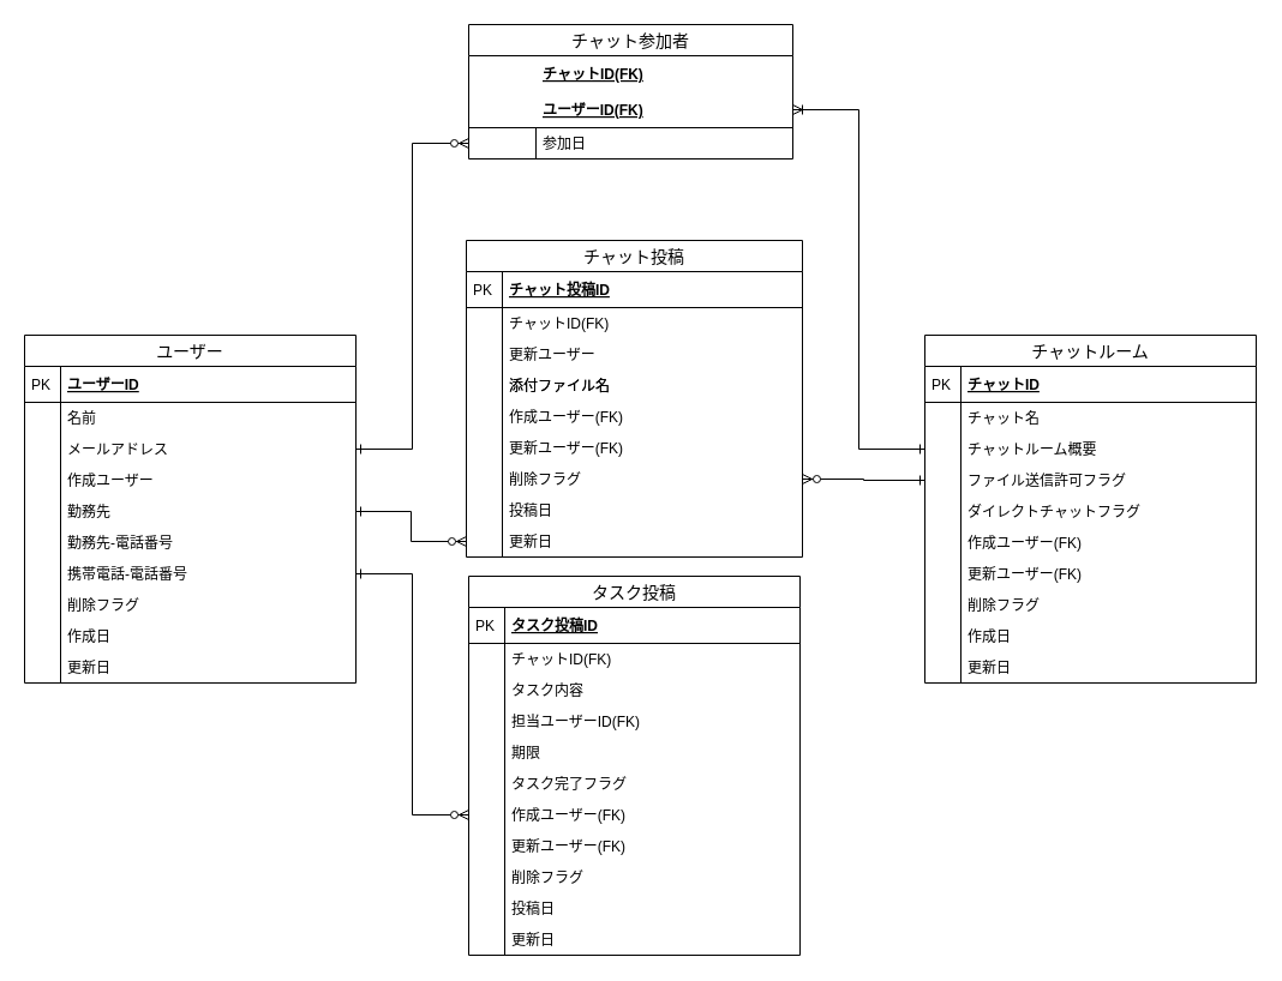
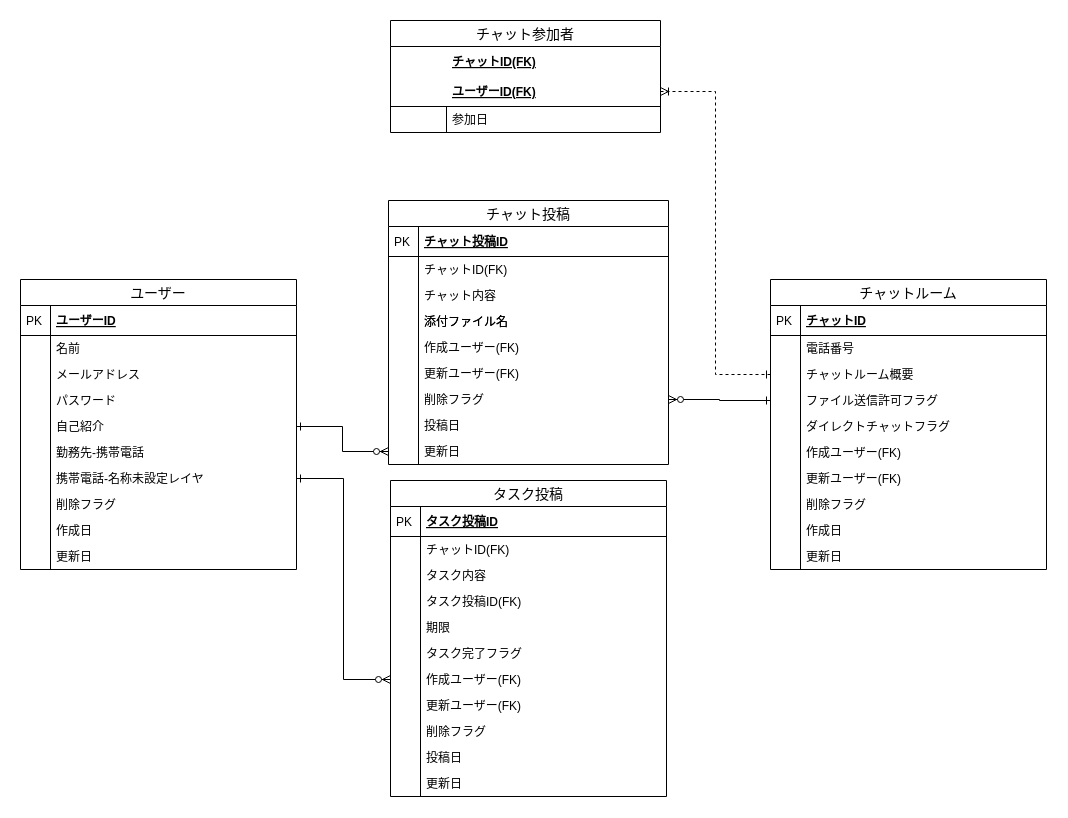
- <mxCell id="93" style="edgeStyle=orthogonalEdgeStyle;rounded=0;orthogonalLoop=1;jettySize=auto;html=1;exitX=0;exitY=0.5;exitDx=0;exitDy=0;entryX=1;entryY=0.5;entryDx=0;entryDy=0;startArrow=ERone;startFill=0;endArrow=ERoneToMany;endFill=0;fontSize=7;movable=1;resizable=1;rotatable=1;deletable=1;editable=1;connectable=1;" parent="3" source="30" target="96" edge="1"><mxGeometry relative="1" as="geometry"><mxPoint x="660" y="119" as="targetPoint" /></mxGeometry></mxCell>
+ <mxCell id="93" style="edgeStyle=orthogonalEdgeStyle;rounded=0;orthogonalLoop=1;jettySize=auto;html=1;exitX=0;exitY=0.5;exitDx=0;exitDy=0;entryX=1;entryY=0.5;entryDx=0;entryDy=0;startArrow=ERone;startFill=0;endArrow=ERoneToMany;endFill=0;fontSize=7;movable=1;resizable=1;rotatable=1;deletable=1;editable=1;connectable=1;dashed=1;" parent="3" source="30" target="96" edge="1"><mxGeometry relative="1" as="geometry"><mxPoint x="660" y="119" as="targetPoint" /></mxGeometry></mxCell>
- <mxCell id="90" style="edgeStyle=orthogonalEdgeStyle;rounded=0;orthogonalLoop=1;jettySize=auto;html=1;exitX=1;exitY=0.5;exitDx=0;exitDy=0;entryX=0;entryY=0.5;entryDx=0;entryDy=0;startArrow=ERone;startFill=0;endArrow=ERzeroToMany;endFill=1;fontSize=7;" parent="3" source="9" target="97" edge="1"><mxGeometry relative="1" as="geometry"><mxPoint x="390" y="119" as="targetPoint" /></mxGeometry></mxCell>
- <mxCell id="51" value="更新ユーザー" style="shape=partialRectangle;top=0;left=0;right=0;bottom=0;align=left;verticalAlign=top;fillColor=none;spacingLeft=34;spacingRight=4;overflow=hidden;rotatable=0;points=[[0,0.5],[1,0.5]];portConstraint=eastwest;dropTarget=0;fontSize=12;" parent="46" vertex="1"><mxGeometry y="82" width="280" height="26" as="geometry" /></mxCell>
+ <mxCell id="51" value="チャット内容" style="shape=partialRectangle;top=0;left=0;right=0;bottom=0;align=left;verticalAlign=top;fillColor=none;spacingLeft=34;spacingRight=4;overflow=hidden;rotatable=0;points=[[0,0.5],[1,0.5]];portConstraint=eastwest;dropTarget=0;fontSize=12;" parent="46" vertex="1"><mxGeometry y="82" width="280" height="26" as="geometry" /></mxCell>
- <mxCell id="28" value="チャット名" style="shape=partialRectangle;top=0;left=0;right=0;bottom=0;align=left;verticalAlign=top;fillColor=none;spacingLeft=34;spacingRight=4;overflow=hidden;rotatable=0;points=[[0,0.5],[1,0.5]];portConstraint=eastwest;dropTarget=0;fontSize=12;" parent="25" vertex="1"><mxGeometry y="56" width="276" height="26" as="geometry" /></mxCell>
+ <mxCell id="28" value="電話番号" style="shape=partialRectangle;top=0;left=0;right=0;bottom=0;align=left;verticalAlign=top;fillColor=none;spacingLeft=34;spacingRight=4;overflow=hidden;rotatable=0;points=[[0,0.5],[1,0.5]];portConstraint=eastwest;dropTarget=0;fontSize=12;" parent="25" vertex="1"><mxGeometry y="56" width="276" height="26" as="geometry" /></mxCell>
- <mxCell id="11" value="作成ユーザー" style="shape=partialRectangle;top=0;left=0;right=0;bottom=0;align=left;verticalAlign=top;fillColor=none;spacingLeft=34;spacingRight=4;overflow=hidden;rotatable=0;points=[[0,0.5],[1,0.5]];portConstraint=eastwest;dropTarget=0;fontSize=12;" parent="4" vertex="1"><mxGeometry y="108" width="276" height="26" as="geometry" /></mxCell>
+ <mxCell id="11" value="パスワード" style="shape=partialRectangle;top=0;left=0;right=0;bottom=0;align=left;verticalAlign=top;fillColor=none;spacingLeft=34;spacingRight=4;overflow=hidden;rotatable=0;points=[[0,0.5],[1,0.5]];portConstraint=eastwest;dropTarget=0;fontSize=12;" parent="4" vertex="1"><mxGeometry y="108" width="276" height="26" as="geometry" /></mxCell>
- <mxCell id="13" value="勤務先" style="shape=partialRectangle;top=0;left=0;right=0;bottom=0;align=left;verticalAlign=top;fillColor=none;spacingLeft=34;spacingRight=4;overflow=hidden;rotatable=0;points=[[0,0.5],[1,0.5]];portConstraint=eastwest;dropTarget=0;fontSize=12;" parent="4" vertex="1"><mxGeometry y="134" width="276" height="26" as="geometry" /></mxCell>
+ <mxCell id="13" value="自己紹介" style="shape=partialRectangle;top=0;left=0;right=0;bottom=0;align=left;verticalAlign=top;fillColor=none;spacingLeft=34;spacingRight=4;overflow=hidden;rotatable=0;points=[[0,0.5],[1,0.5]];portConstraint=eastwest;dropTarget=0;fontSize=12;" parent="4" vertex="1"><mxGeometry y="134" width="276" height="26" as="geometry" /></mxCell>
- <mxCell id="15" value="勤務先-電話番号" style="shape=partialRectangle;top=0;left=0;right=0;bottom=0;align=left;verticalAlign=top;fillColor=none;spacingLeft=34;spacingRight=4;overflow=hidden;rotatable=0;points=[[0,0.5],[1,0.5]];portConstraint=eastwest;dropTarget=0;fontSize=12;" parent="4" vertex="1"><mxGeometry y="160" width="276" height="26" as="geometry" /></mxCell>
+ <mxCell id="15" value="勤務先-携帯電話" style="shape=partialRectangle;top=0;left=0;right=0;bottom=0;align=left;verticalAlign=top;fillColor=none;spacingLeft=34;spacingRight=4;overflow=hidden;rotatable=0;points=[[0,0.5],[1,0.5]];portConstraint=eastwest;dropTarget=0;fontSize=12;" parent="4" vertex="1"><mxGeometry y="160" width="276" height="26" as="geometry" /></mxCell>
- <mxCell id="17" value="携帯電話-電話番号" style="shape=partialRectangle;top=0;left=0;right=0;bottom=0;align=left;verticalAlign=top;fillColor=none;spacingLeft=34;spacingRight=4;overflow=hidden;rotatable=0;points=[[0,0.5],[1,0.5]];portConstraint=eastwest;dropTarget=0;fontSize=12;" parent="4" vertex="1"><mxGeometry y="186" width="276" height="26" as="geometry" /></mxCell>
+ <mxCell id="17" value="携帯電話-名称未設定レイヤ" style="shape=partialRectangle;top=0;left=0;right=0;bottom=0;align=left;verticalAlign=top;fillColor=none;spacingLeft=34;spacingRight=4;overflow=hidden;rotatable=0;points=[[0,0.5],[1,0.5]];portConstraint=eastwest;dropTarget=0;fontSize=12;" parent="4" vertex="1"><mxGeometry y="186" width="276" height="26" as="geometry" /></mxCell>
- <mxCell id="74" value="担当ユーザーID(FK)" style="shape=partialRectangle;top=0;left=0;right=0;bottom=0;align=left;verticalAlign=top;fillColor=none;spacingLeft=34;spacingRight=4;overflow=hidden;rotatable=0;points=[[0,0.5],[1,0.5]];portConstraint=eastwest;dropTarget=0;fontSize=12;" parent="67" vertex="1"><mxGeometry y="108" width="276" height="26" as="geometry" /></mxCell>
+ <mxCell id="74" value="タスク投稿ID(FK)" style="shape=partialRectangle;top=0;left=0;right=0;bottom=0;align=left;verticalAlign=top;fillColor=none;spacingLeft=34;spacingRight=4;overflow=hidden;rotatable=0;points=[[0,0.5],[1,0.5]];portConstraint=eastwest;dropTarget=0;fontSize=12;" parent="67" vertex="1"><mxGeometry y="108" width="276" height="26" as="geometry" /></mxCell>
